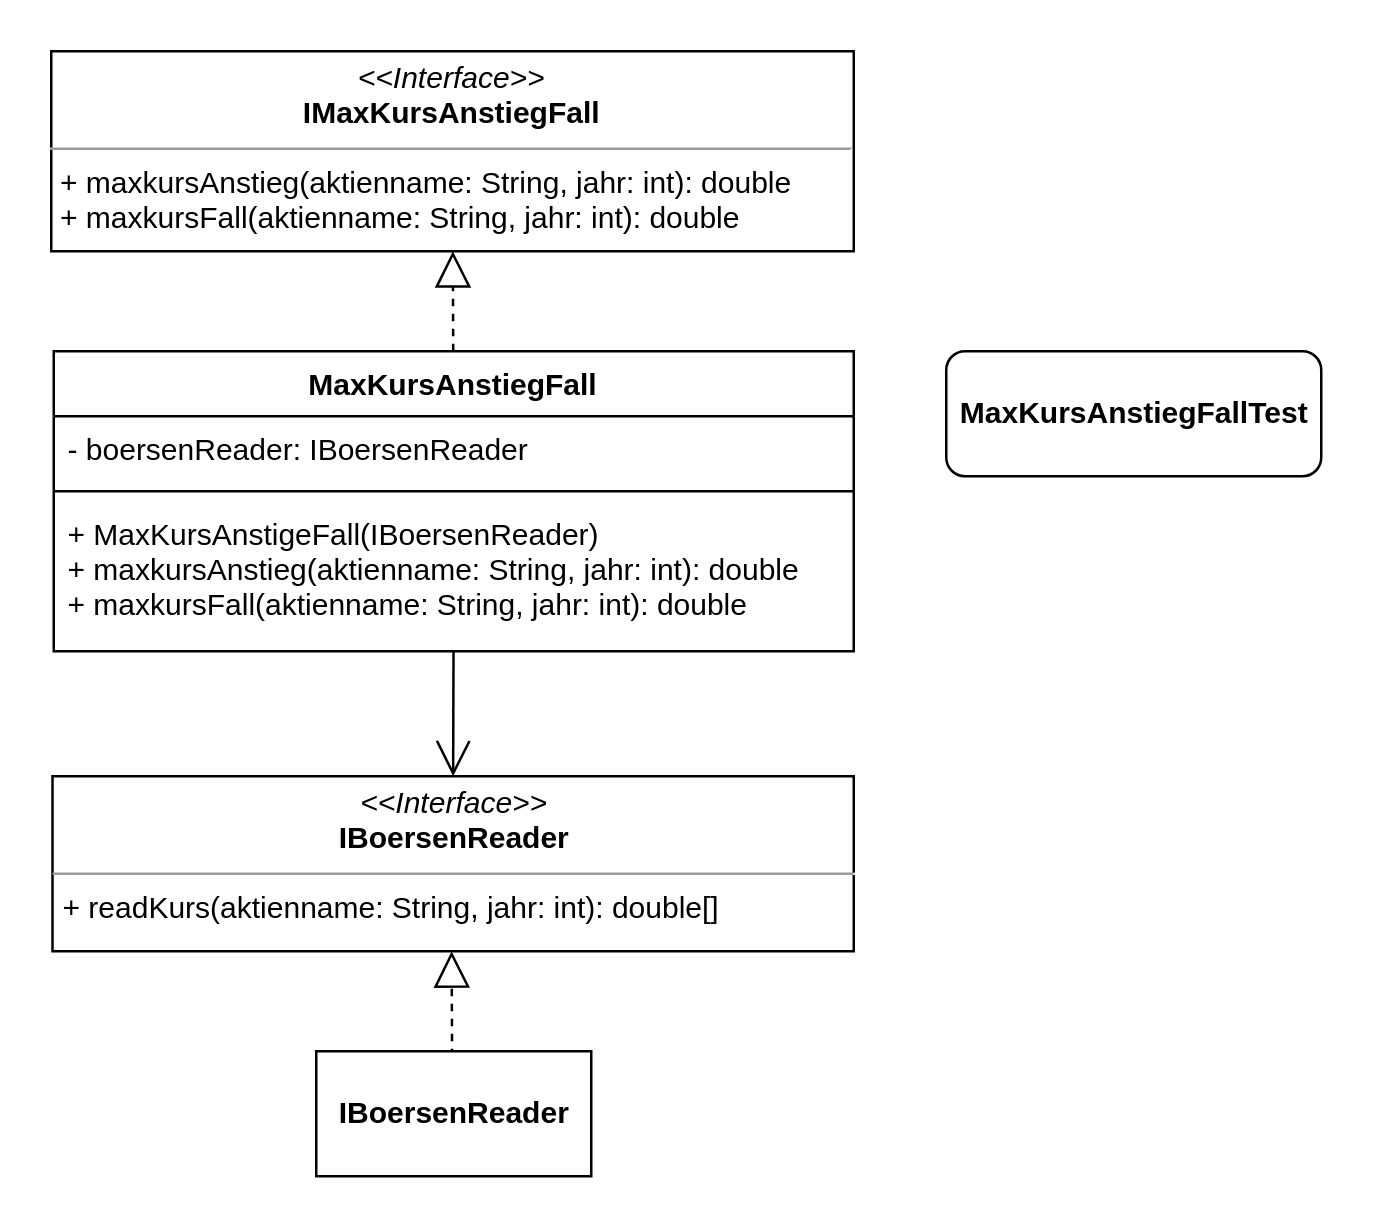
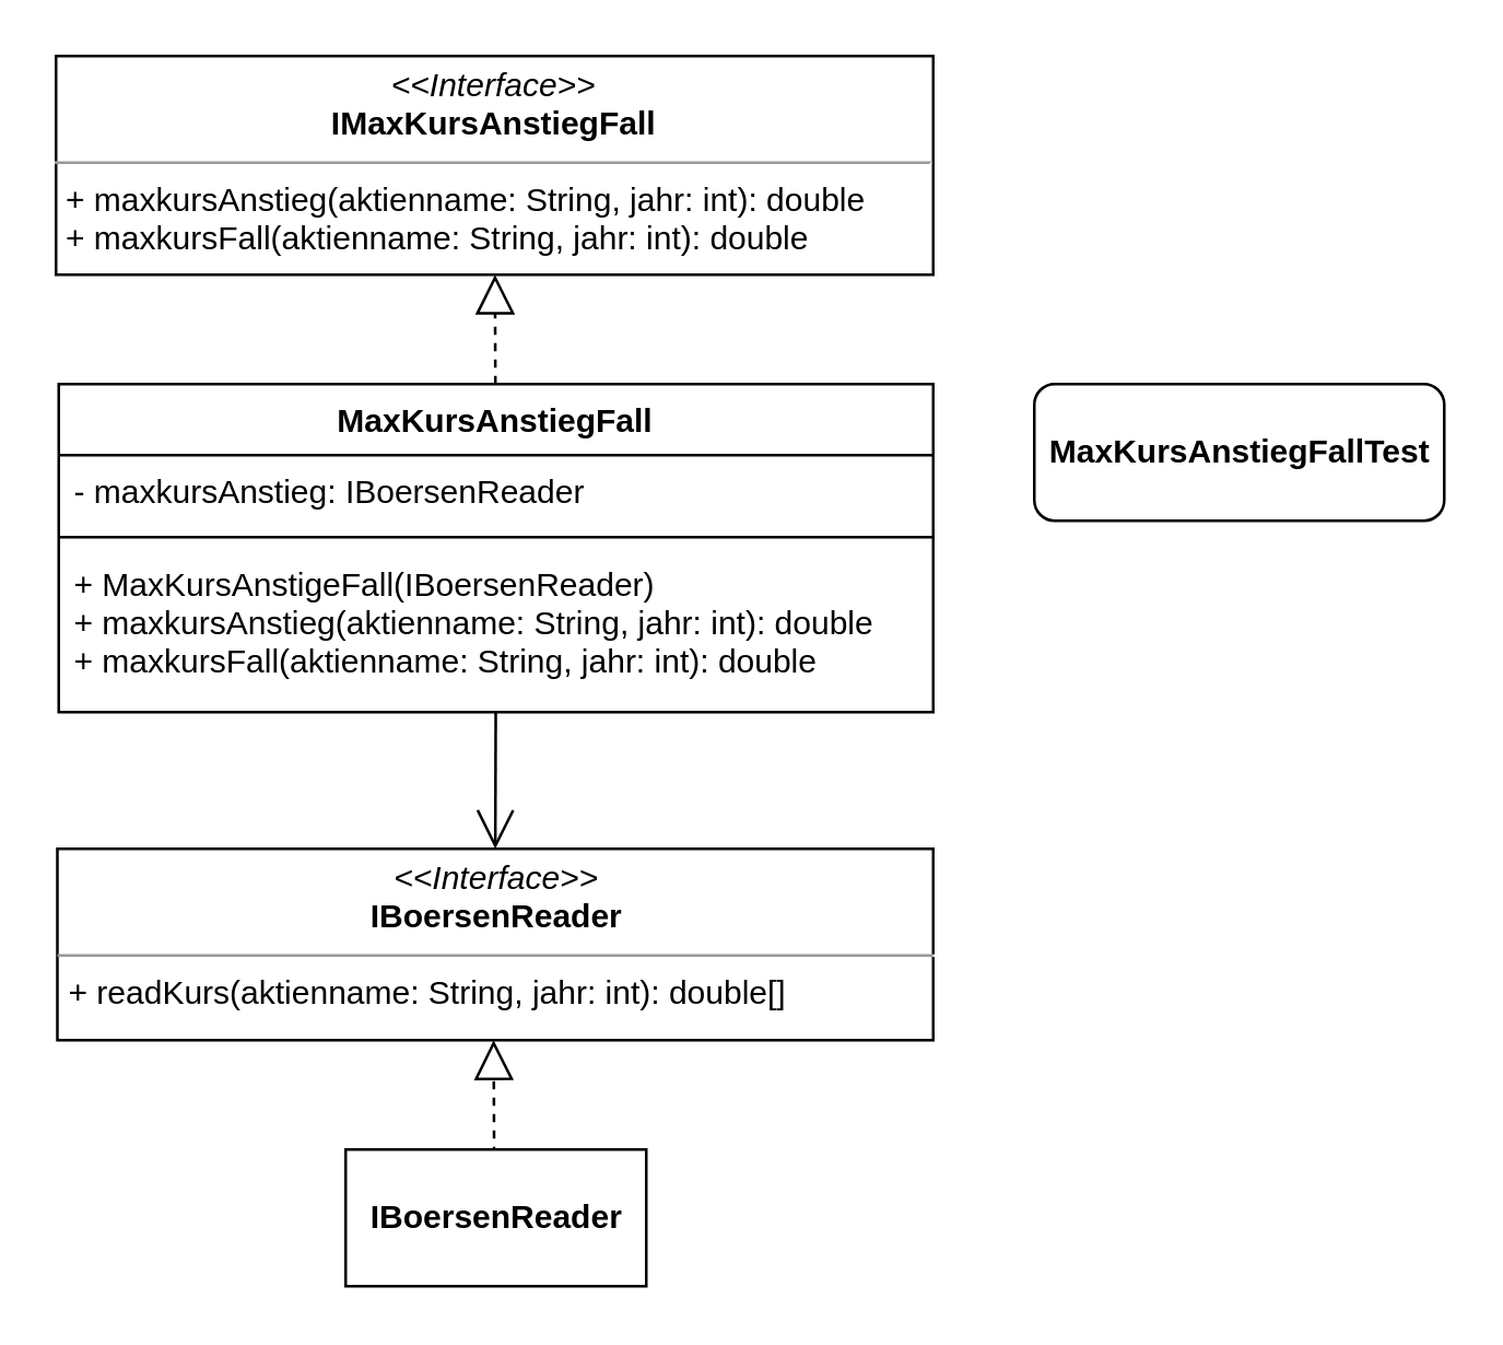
- <mxCell id="10" value="- boersenReader: IBoersenReader" style="text;strokeColor=none;fillColor=none;align=left;verticalAlign=top;spacingLeft=4;spacingRight=4;overflow=hidden;rotatable=0;points=[[0,0.5],[1,0.5]];portConstraint=eastwest;" vertex="1" parent="9"><mxGeometry y="26" width="320" height="26" as="geometry" /></mxCell>
+ <mxCell id="10" value="- maxkursAnstieg: IBoersenReader" style="text;strokeColor=none;fillColor=none;align=left;verticalAlign=top;spacingLeft=4;spacingRight=4;overflow=hidden;rotatable=0;points=[[0,0.5],[1,0.5]];portConstraint=eastwest;" vertex="1" parent="9"><mxGeometry y="26" width="320" height="26" as="geometry" /></mxCell>
